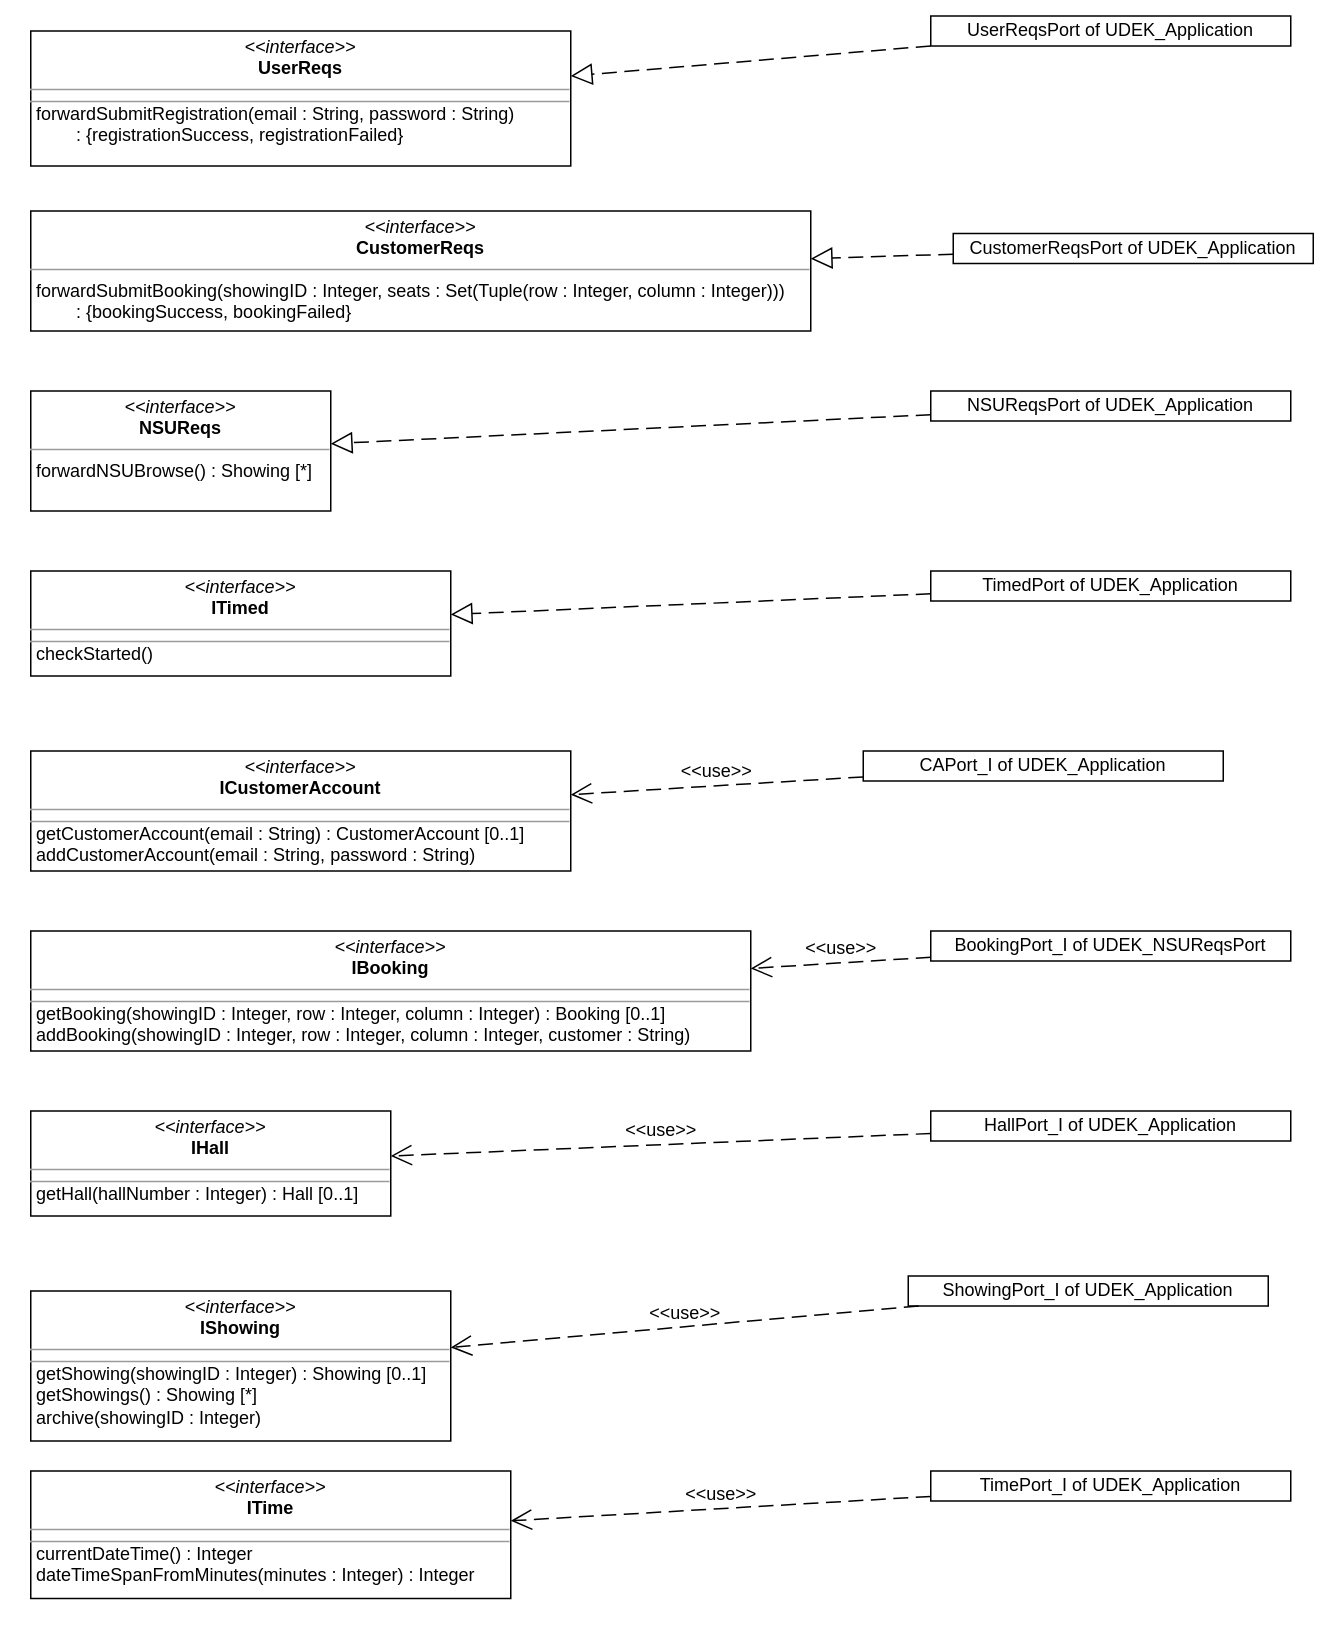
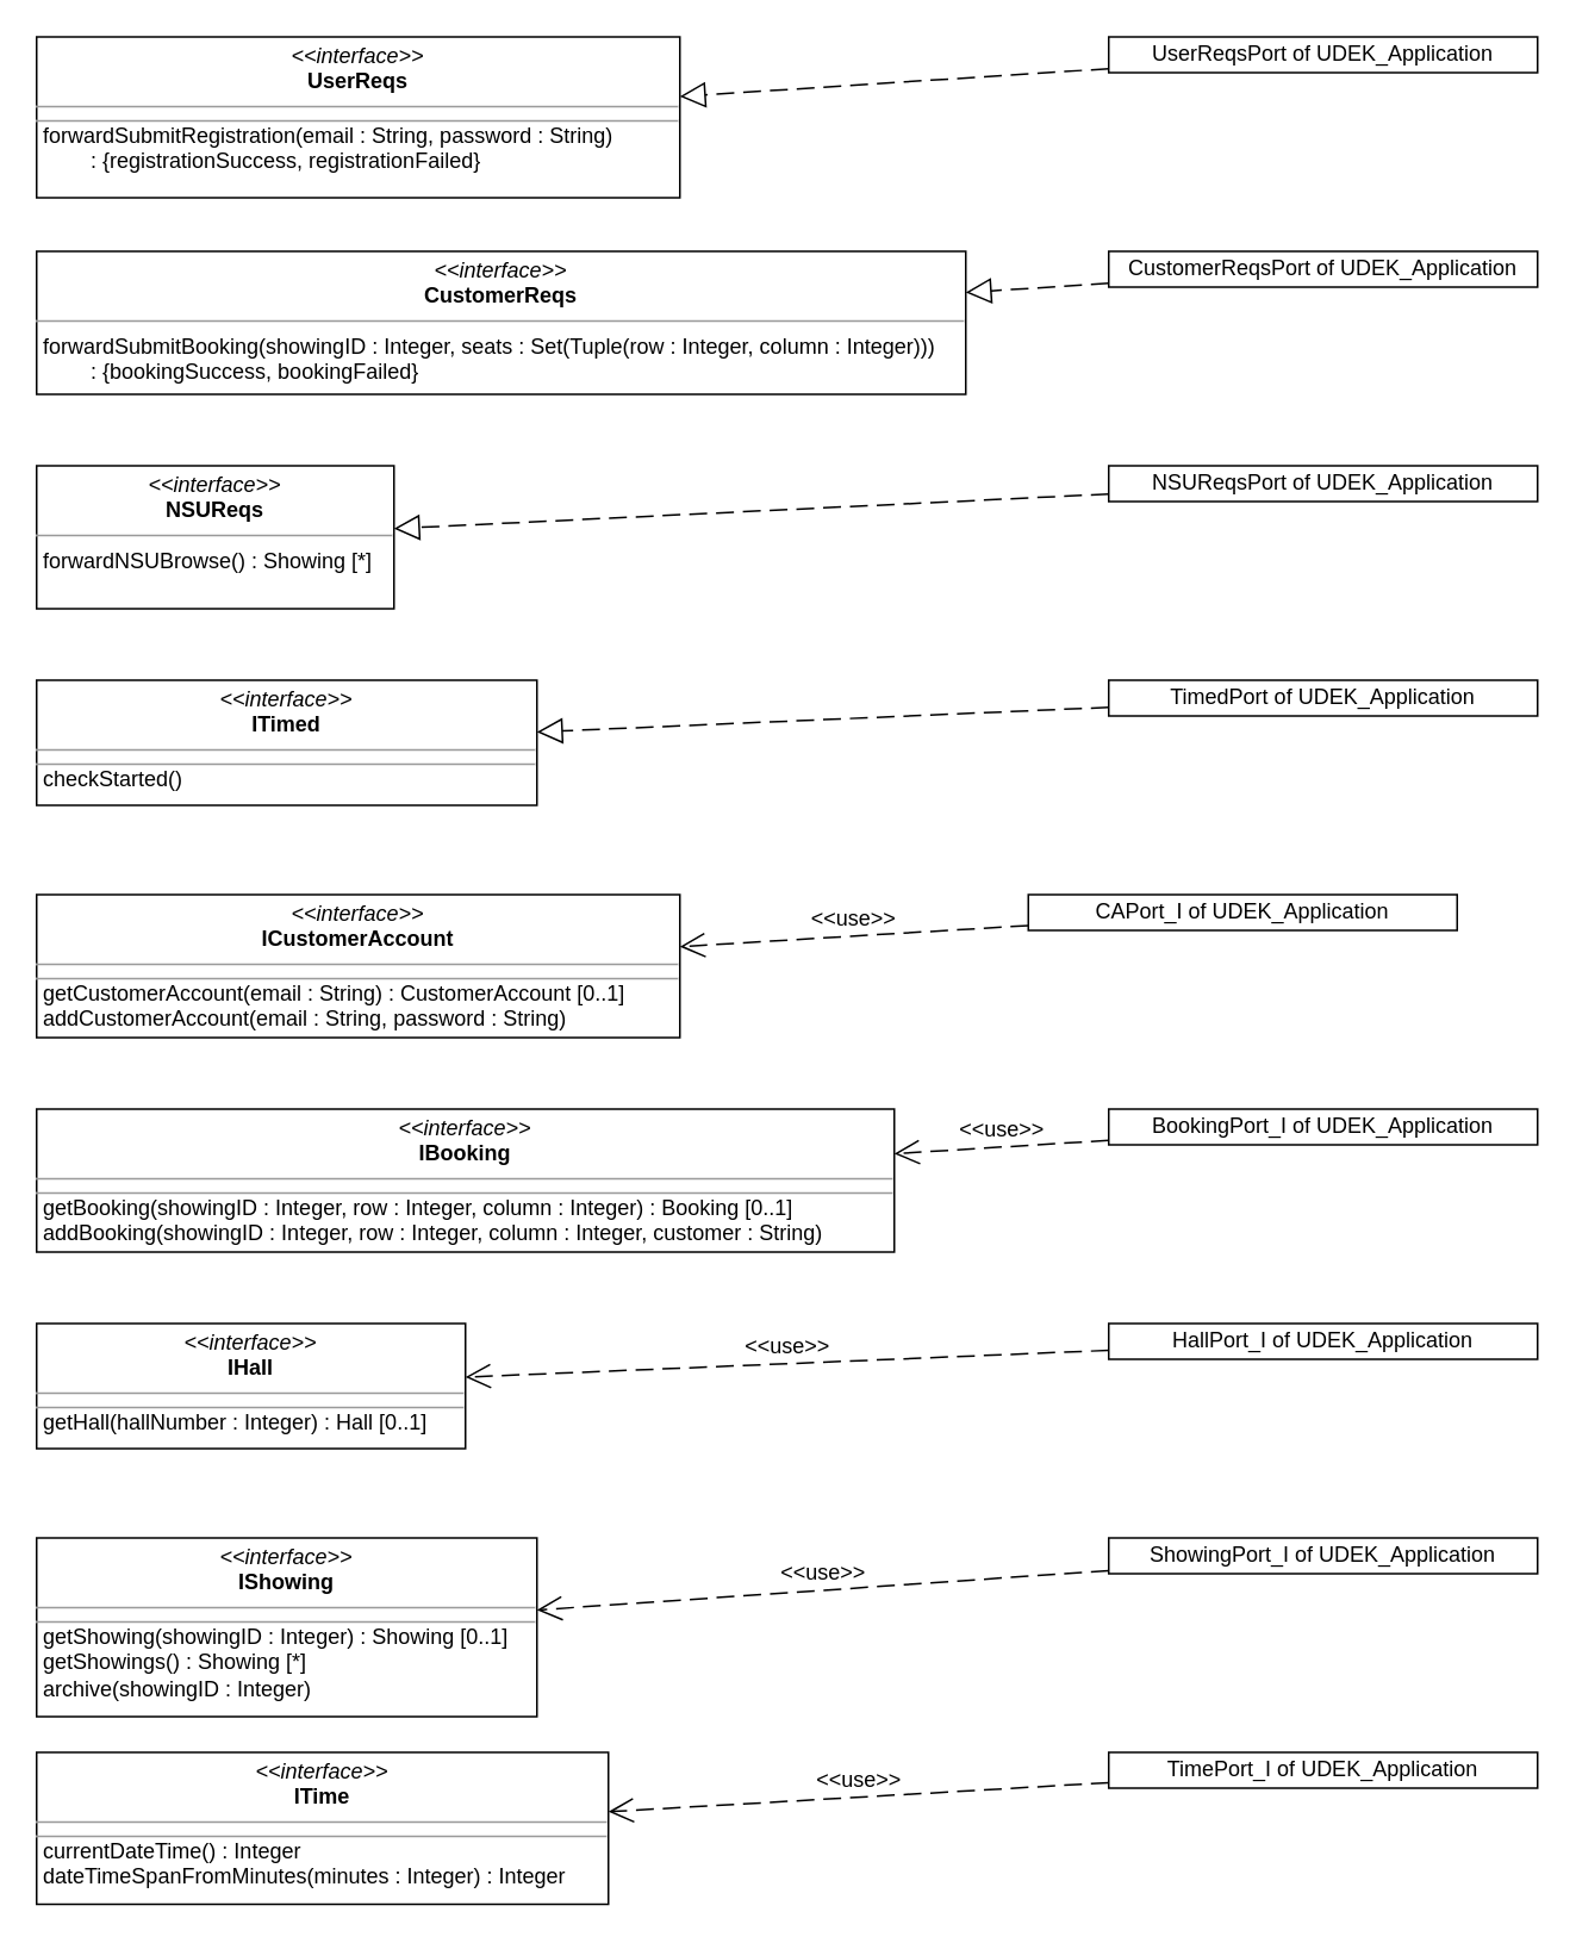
- <mxCell id="4" value="UserReqsPort of UDEK_Application" style="rounded=0;whiteSpace=wrap;html=1;fontFamily=Helvetica;fontSize=12;fontColor=default;" vertex="1" parent="1"><mxGeometry x="620" y="10" width="240" height="20" as="geometry" /></mxCell>
+ <mxCell id="4" value="UserReqsPort of UDEK_Application" style="rounded=0;whiteSpace=wrap;html=1;fontFamily=Helvetica;fontSize=12;fontColor=default;" vertex="1" parent="1"><mxGeometry x="620" y="20" width="240" height="20" as="geometry" /></mxCell>
- <mxCell id="27" value="CustomerReqsPort of UDEK_Application" style="rounded=0;whiteSpace=wrap;html=1;fontFamily=Helvetica;fontSize=12;fontColor=default;" vertex="1" parent="1"><mxGeometry x="635" y="155" width="240" height="20" as="geometry" /></mxCell>
+ <mxCell id="27" value="CustomerReqsPort of UDEK_Application" style="rounded=0;whiteSpace=wrap;html=1;fontFamily=Helvetica;fontSize=12;fontColor=default;" vertex="1" parent="1"><mxGeometry x="620" y="140" width="240" height="20" as="geometry" /></mxCell>
- <mxCell id="9" value="BookingPort_I of UDEK_NSUReqsPort" style="rounded=0;whiteSpace=wrap;html=1;fontFamily=Helvetica;fontSize=12;fontColor=default;" vertex="1" parent="1"><mxGeometry x="620" y="620" width="240" height="20" as="geometry" /></mxCell>
+ <mxCell id="9" value="BookingPort_I of UDEK_Application" style="rounded=0;whiteSpace=wrap;html=1;fontFamily=Helvetica;fontSize=12;fontColor=default;" vertex="1" parent="1"><mxGeometry x="620" y="620" width="240" height="20" as="geometry" /></mxCell>
- <mxCell id="18" value="ShowingPort_I of UDEK_Application" style="rounded=0;whiteSpace=wrap;html=1;fontFamily=Helvetica;fontSize=12;fontColor=default;" vertex="1" parent="1"><mxGeometry x="605" y="850" width="240" height="20" as="geometry" /></mxCell>
+ <mxCell id="18" value="ShowingPort_I of UDEK_Application" style="rounded=0;whiteSpace=wrap;html=1;fontFamily=Helvetica;fontSize=12;fontColor=default;" vertex="1" parent="1"><mxGeometry x="620" y="860" width="240" height="20" as="geometry" /></mxCell>
